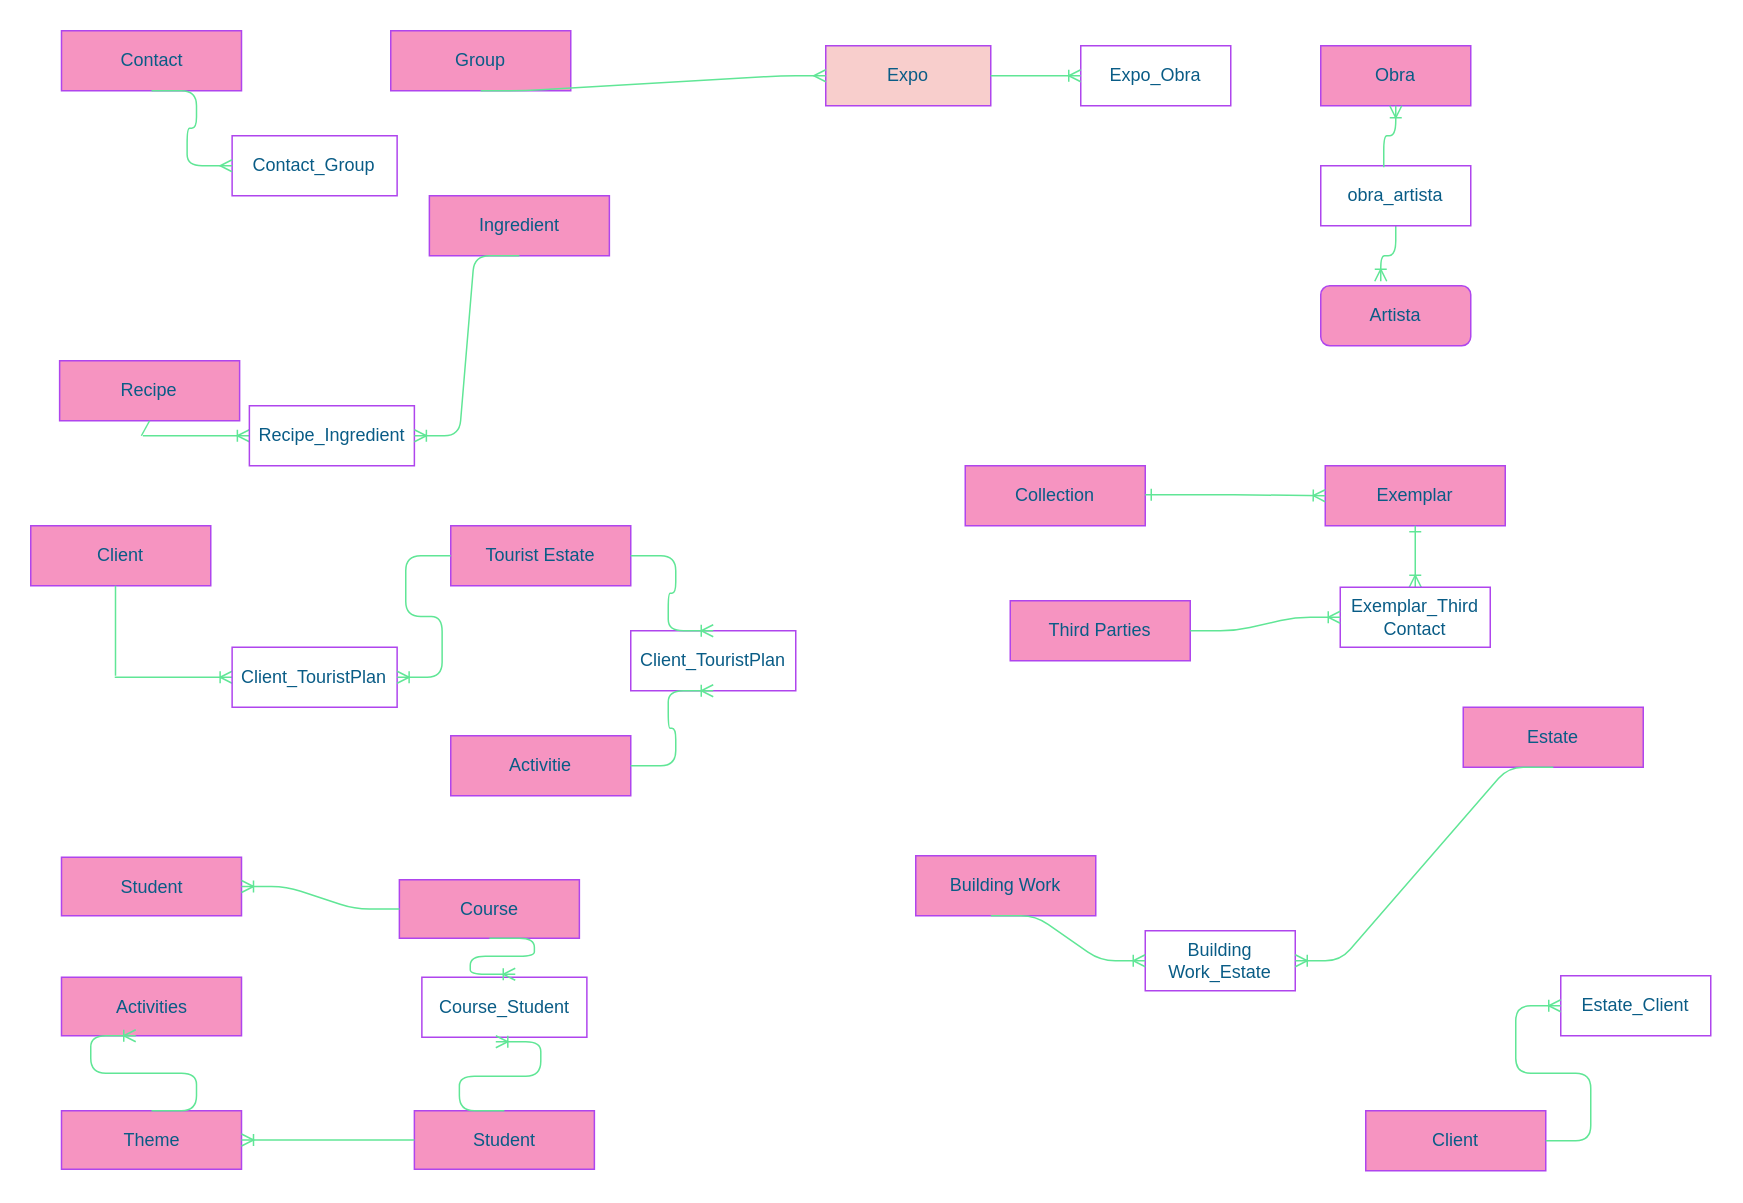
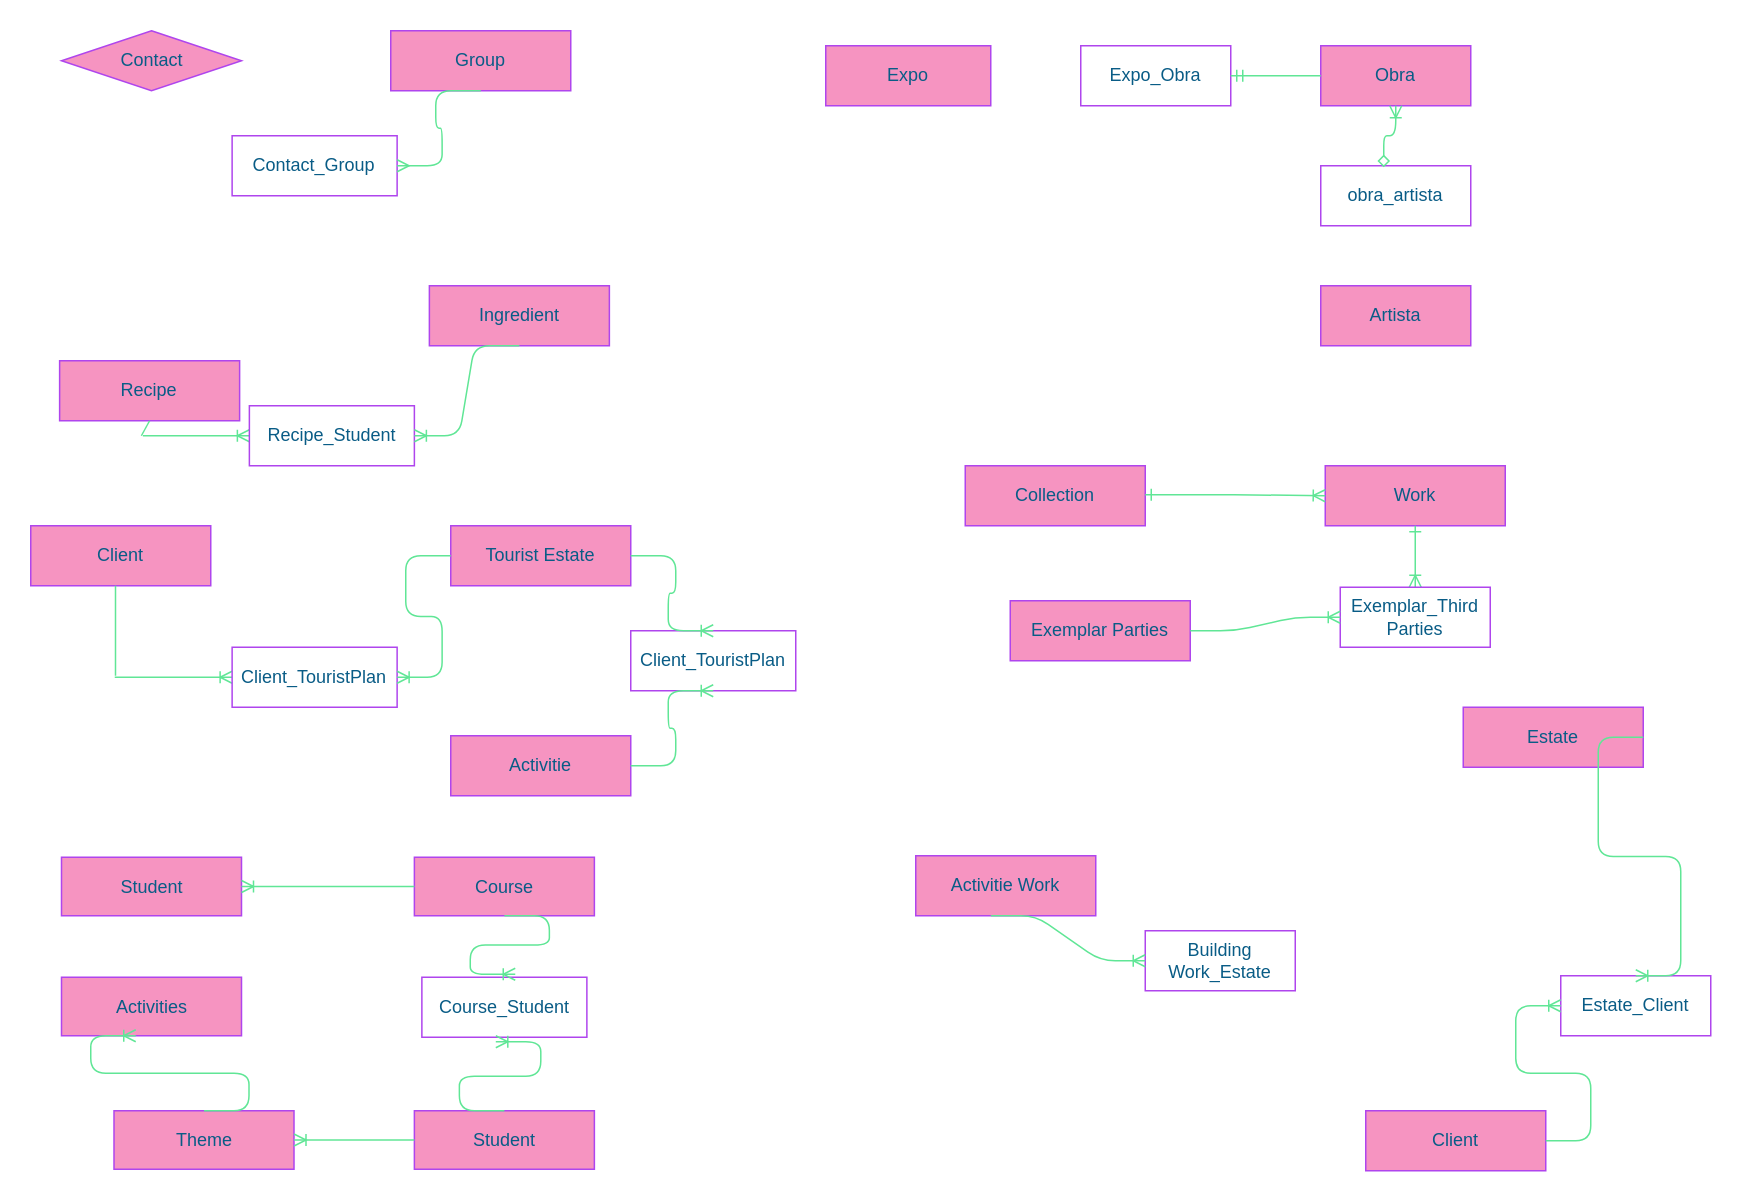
- <mxCell id="25" value="Contact" style="rounded=0;whiteSpace=wrap;html=1;sketch=0;strokeColor=#AF45ED;fillColor=#F694C1;fontColor=#095C86;" vertex="1" parent="1"><mxGeometry x="40.5" y="20" width="120" height="40" as="geometry" /></mxCell>
+ <mxCell id="25" value="Contact" style="rhombus;whiteSpace=wrap;html=1;sketch=0;strokeColor=#AF45ED;fillColor=#F694C1;fontColor=#095C86;" vertex="1" parent="1"><mxGeometry x="40.5" y="20" width="120" height="40" as="geometry" /></mxCell>
- <mxCell id="6" value="Expo" style="rounded=0;whiteSpace=wrap;html=1;fillColor=#f8cecc;strokeColor=#AF45ED;fontColor=#095C86;" parent="1" vertex="1"><mxGeometry x="550" y="30" width="110" height="40" as="geometry" /></mxCell>
+ <mxCell id="6" value="Expo" style="rounded=0;whiteSpace=wrap;html=1;fillColor=#F694C1;strokeColor=#AF45ED;fontColor=#095C86;" parent="1" vertex="1"><mxGeometry x="550" y="30" width="110" height="40" as="geometry" /></mxCell>
- <mxCell id="54" value="" style="edgeStyle=entityRelationEdgeStyle;fontSize=12;html=1;endArrow=ERoneToMany;strokeColor=#60E696;fillColor=#F694C1;exitX=1;exitY=0.5;exitDx=0;exitDy=0;entryX=0;entryY=0.5;entryDx=0;entryDy=0;" edge="1" parent="1" source="6" target="30"><mxGeometry width="100" height="100" relative="1" as="geometry"><mxPoint x="480" y="320" as="sourcePoint" /><mxPoint x="580" y="220" as="targetPoint" /></mxGeometry></mxCell>
+ <mxCell id="31" value="" style="edgeStyle=entityRelationEdgeStyle;fontSize=12;html=1;endArrow=ERmandOne;strokeColor=#60E696;fillColor=#F694C1;exitX=0;exitY=0.5;exitDx=0;exitDy=0;entryX=1;entryY=0.5;entryDx=0;entryDy=0;" edge="1" parent="1" source="5" target="30"><mxGeometry width="100" height="100" relative="1" as="geometry"><mxPoint x="680" y="270" as="sourcePoint" /><mxPoint x="780" y="170" as="targetPoint" /></mxGeometry></mxCell>
- <mxCell id="28" value="" style="edgeStyle=entityRelationEdgeStyle;fontSize=12;html=1;endArrow=ERmany;strokeColor=#60E696;fillColor=#F694C1;exitX=0.5;exitY=1;exitDx=0;exitDy=0;" edge="1" parent="1" source="26" target="6"><mxGeometry width="100" height="100" relative="1" as="geometry"><mxPoint x="320" y="70" as="sourcePoint" /><mxPoint x="490" y="170" as="targetPoint" /></mxGeometry></mxCell>
+ <mxCell id="28" value="" style="edgeStyle=entityRelationEdgeStyle;fontSize=12;html=1;endArrow=ERmany;strokeColor=#60E696;fillColor=#F694C1;entryX=1;entryY=0.5;entryDx=0;entryDy=0;exitX=0.5;exitY=1;exitDx=0;exitDy=0;" edge="1" parent="1" source="26" target="27"><mxGeometry width="100" height="100" relative="1" as="geometry"><mxPoint x="320" y="70" as="sourcePoint" /><mxPoint x="490" y="170" as="targetPoint" /></mxGeometry></mxCell>
- <mxCell id="29" value="" style="edgeStyle=entityRelationEdgeStyle;fontSize=12;html=1;endArrow=ERmany;strokeColor=#60E696;fillColor=#F694C1;exitX=0.5;exitY=1;exitDx=0;exitDy=0;entryX=0;entryY=0.5;entryDx=0;entryDy=0;" edge="1" parent="1" source="25" target="27"><mxGeometry width="100" height="100" relative="1" as="geometry"><mxPoint x="390" y="270" as="sourcePoint" /><mxPoint x="490" y="170" as="targetPoint" /></mxGeometry></mxCell>
- <mxCell id="18" value="" style="edgeStyle=orthogonalEdgeStyle;fontSize=12;html=1;endArrow=none;endFill=0;startArrow=ERoneToMany;startFill=0;strokeColor=#60E696;fontColor=#095C86;exitX=0.5;exitY=1;exitDx=0;exitDy=0;entryX=0.42;entryY=0.025;entryDx=0;entryDy=0;entryPerimeter=0;" parent="1" edge="1" target="17" source="5"><mxGeometry width="100" height="100" relative="1" as="geometry"><mxPoint x="770" y="70" as="sourcePoint" /><mxPoint x="770" y="110" as="targetPoint" /></mxGeometry></mxCell>
+ <mxCell id="18" value="" style="edgeStyle=orthogonalEdgeStyle;fontSize=12;html=1;endArrow=diamond;endFill=0;startArrow=ERoneToMany;startFill=0;strokeColor=#60E696;fontColor=#095C86;exitX=0.5;exitY=1;exitDx=0;exitDy=0;entryX=0.42;entryY=0.025;entryDx=0;entryDy=0;entryPerimeter=0;" parent="1" edge="1" target="17" source="5"><mxGeometry width="100" height="100" relative="1" as="geometry"><mxPoint x="770" y="70" as="sourcePoint" /><mxPoint x="770" y="110" as="targetPoint" /></mxGeometry></mxCell>
- <mxCell id="3" value="Ingredient" style="rounded=0;whiteSpace=wrap;html=1;fillColor=#F694C1;strokeColor=#AF45ED;fontColor=#095C86;" parent="1" vertex="1"><mxGeometry x="285.75" y="130" width="120" height="40" as="geometry" /></mxCell>
+ <mxCell id="3" value="Ingredient" style="rounded=0;whiteSpace=wrap;html=1;fillColor=#F694C1;strokeColor=#AF45ED;fontColor=#095C86;" parent="1" vertex="1"><mxGeometry x="285.75" y="190" width="120" height="40" as="geometry" /></mxCell>
- <mxCell id="16" value="" style="edgeStyle=orthogonalEdgeStyle;fontSize=12;html=1;endArrow=ERoneToMany;strokeColor=#60E696;fontColor=#095C86;exitX=0.5;exitY=1;exitDx=0;exitDy=0;entryX=0.4;entryY=-0.075;entryDx=0;entryDy=0;entryPerimeter=0;" parent="1" edge="1" target="4" source="17"><mxGeometry width="100" height="100" relative="1" as="geometry"><mxPoint x="771" y="150" as="sourcePoint" /><mxPoint x="771" y="190" as="targetPoint" /></mxGeometry></mxCell>
- <mxCell id="4" value="Artista" style="whiteSpace=wrap;html=1;fillColor=#F694C1;strokeColor=#AF45ED;fontColor=#095C86;rounded=1;" parent="1" vertex="1"><mxGeometry x="880" y="190" width="100" height="40" as="geometry" /></mxCell>
+ <mxCell id="4" value="Artista" style="rounded=0;whiteSpace=wrap;html=1;fillColor=#F694C1;strokeColor=#AF45ED;fontColor=#095C86;" parent="1" vertex="1"><mxGeometry x="880" y="190" width="100" height="40" as="geometry" /></mxCell>
- <mxCell id="13" value="Recipe_Ingredient" style="whiteSpace=wrap;html=1;align=center;fillColor=none;strokeColor=#AF45ED;fontColor=#095C86;" parent="1" vertex="1"><mxGeometry x="165.75" y="270" width="110" height="40" as="geometry" /></mxCell>
+ <mxCell id="13" value="Recipe_Student" style="whiteSpace=wrap;html=1;align=center;fillColor=none;strokeColor=#AF45ED;fontColor=#095C86;" parent="1" vertex="1"><mxGeometry x="165.75" y="270" width="110" height="40" as="geometry" /></mxCell>
- <mxCell id="11" value="Exemplar" style="rounded=0;whiteSpace=wrap;html=1;fillColor=#F694C1;strokeColor=#AF45ED;fontColor=#095C86;" parent="1" vertex="1"><mxGeometry x="883" y="310" width="120" height="40" as="geometry" /></mxCell>
+ <mxCell id="11" value="Work" style="rounded=0;whiteSpace=wrap;html=1;fillColor=#F694C1;strokeColor=#AF45ED;fontColor=#095C86;" parent="1" vertex="1"><mxGeometry x="883" y="310" width="120" height="40" as="geometry" /></mxCell>
- <mxCell id="32" value="Exemplar_Third Contact" style="whiteSpace=wrap;html=1;align=center;fillColor=none;strokeColor=#AF45ED;fontColor=#095C86;" vertex="1" parent="1"><mxGeometry x="893" y="391" width="100" height="40" as="geometry" /></mxCell>
+ <mxCell id="32" value="Exemplar_Third Parties" style="whiteSpace=wrap;html=1;align=center;fillColor=none;strokeColor=#AF45ED;fontColor=#095C86;" vertex="1" parent="1"><mxGeometry x="893" y="391" width="100" height="40" as="geometry" /></mxCell>
- <mxCell id="10" value="Third Parties" style="rounded=0;whiteSpace=wrap;html=1;fillColor=#F694C1;strokeColor=#AF45ED;fontColor=#095C86;" parent="1" vertex="1"><mxGeometry x="673" y="400" width="120" height="40" as="geometry" /></mxCell>
+ <mxCell id="10" value="Exemplar Parties" style="rounded=0;whiteSpace=wrap;html=1;fillColor=#F694C1;strokeColor=#AF45ED;fontColor=#095C86;" parent="1" vertex="1"><mxGeometry x="673" y="400" width="120" height="40" as="geometry" /></mxCell>
+ <mxCell id="53" value="" style="edgeStyle=entityRelationEdgeStyle;fontSize=12;html=1;endArrow=ERoneToMany;strokeColor=#60E696;fillColor=#F694C1;exitX=1;exitY=0.5;exitDx=0;exitDy=0;entryX=0.5;entryY=0;entryDx=0;entryDy=0;" edge="1" parent="1" source="46" target="49"><mxGeometry width="100" height="100" relative="1" as="geometry"><mxPoint x="740" y="660" as="sourcePoint" /><mxPoint x="840" y="560" as="targetPoint" /></mxGeometry></mxCell>
- <mxCell id="51" value="" style="edgeStyle=entityRelationEdgeStyle;fontSize=12;html=1;endArrow=ERoneToMany;strokeColor=#60E696;fillColor=#F694C1;exitX=0.5;exitY=1;exitDx=0;exitDy=0;entryX=1;entryY=0.5;entryDx=0;entryDy=0;" edge="1" parent="1" source="46" target="48"><mxGeometry width="100" height="100" relative="1" as="geometry"><mxPoint x="740" y="650" as="sourcePoint" /><mxPoint x="840" y="550" as="targetPoint" /></mxGeometry></mxCell>
- <mxCell id="45" value="Building Work" style="rounded=0;whiteSpace=wrap;html=1;fillColor=#F694C1;strokeColor=#AF45ED;fontColor=#095C86;" vertex="1" parent="1"><mxGeometry x="610" y="570" width="120" height="40" as="geometry" /></mxCell>
+ <mxCell id="45" value="Activitie Work" style="rounded=0;whiteSpace=wrap;html=1;fillColor=#F694C1;strokeColor=#AF45ED;fontColor=#095C86;" vertex="1" parent="1"><mxGeometry x="610" y="570" width="120" height="40" as="geometry" /></mxCell>
- <mxCell id="35" value="Course" style="rounded=0;whiteSpace=wrap;html=1;sketch=0;strokeColor=#AF45ED;fillColor=#F694C1;fontColor=#095C86;" vertex="1" parent="1"><mxGeometry x="265.75" y="586" width="120" height="39" as="geometry" /></mxCell>
+ <mxCell id="35" value="Course" style="rounded=0;whiteSpace=wrap;html=1;sketch=0;strokeColor=#AF45ED;fillColor=#F694C1;fontColor=#095C86;" vertex="1" parent="1"><mxGeometry x="275.75" y="571" width="120" height="39" as="geometry" /></mxCell>
- <mxCell id="41" value="Theme" style="rounded=0;whiteSpace=wrap;html=1;sketch=0;strokeColor=#AF45ED;fillColor=#F694C1;fontColor=#095C86;" vertex="1" parent="1"><mxGeometry x="40.5" y="740" width="120" height="39" as="geometry" /></mxCell>
+ <mxCell id="41" value="Theme" style="rounded=0;whiteSpace=wrap;html=1;sketch=0;strokeColor=#AF45ED;fillColor=#F694C1;fontColor=#095C86;" vertex="1" parent="1"><mxGeometry x="75.5" y="740" width="120" height="39" as="geometry" /></mxCell>
